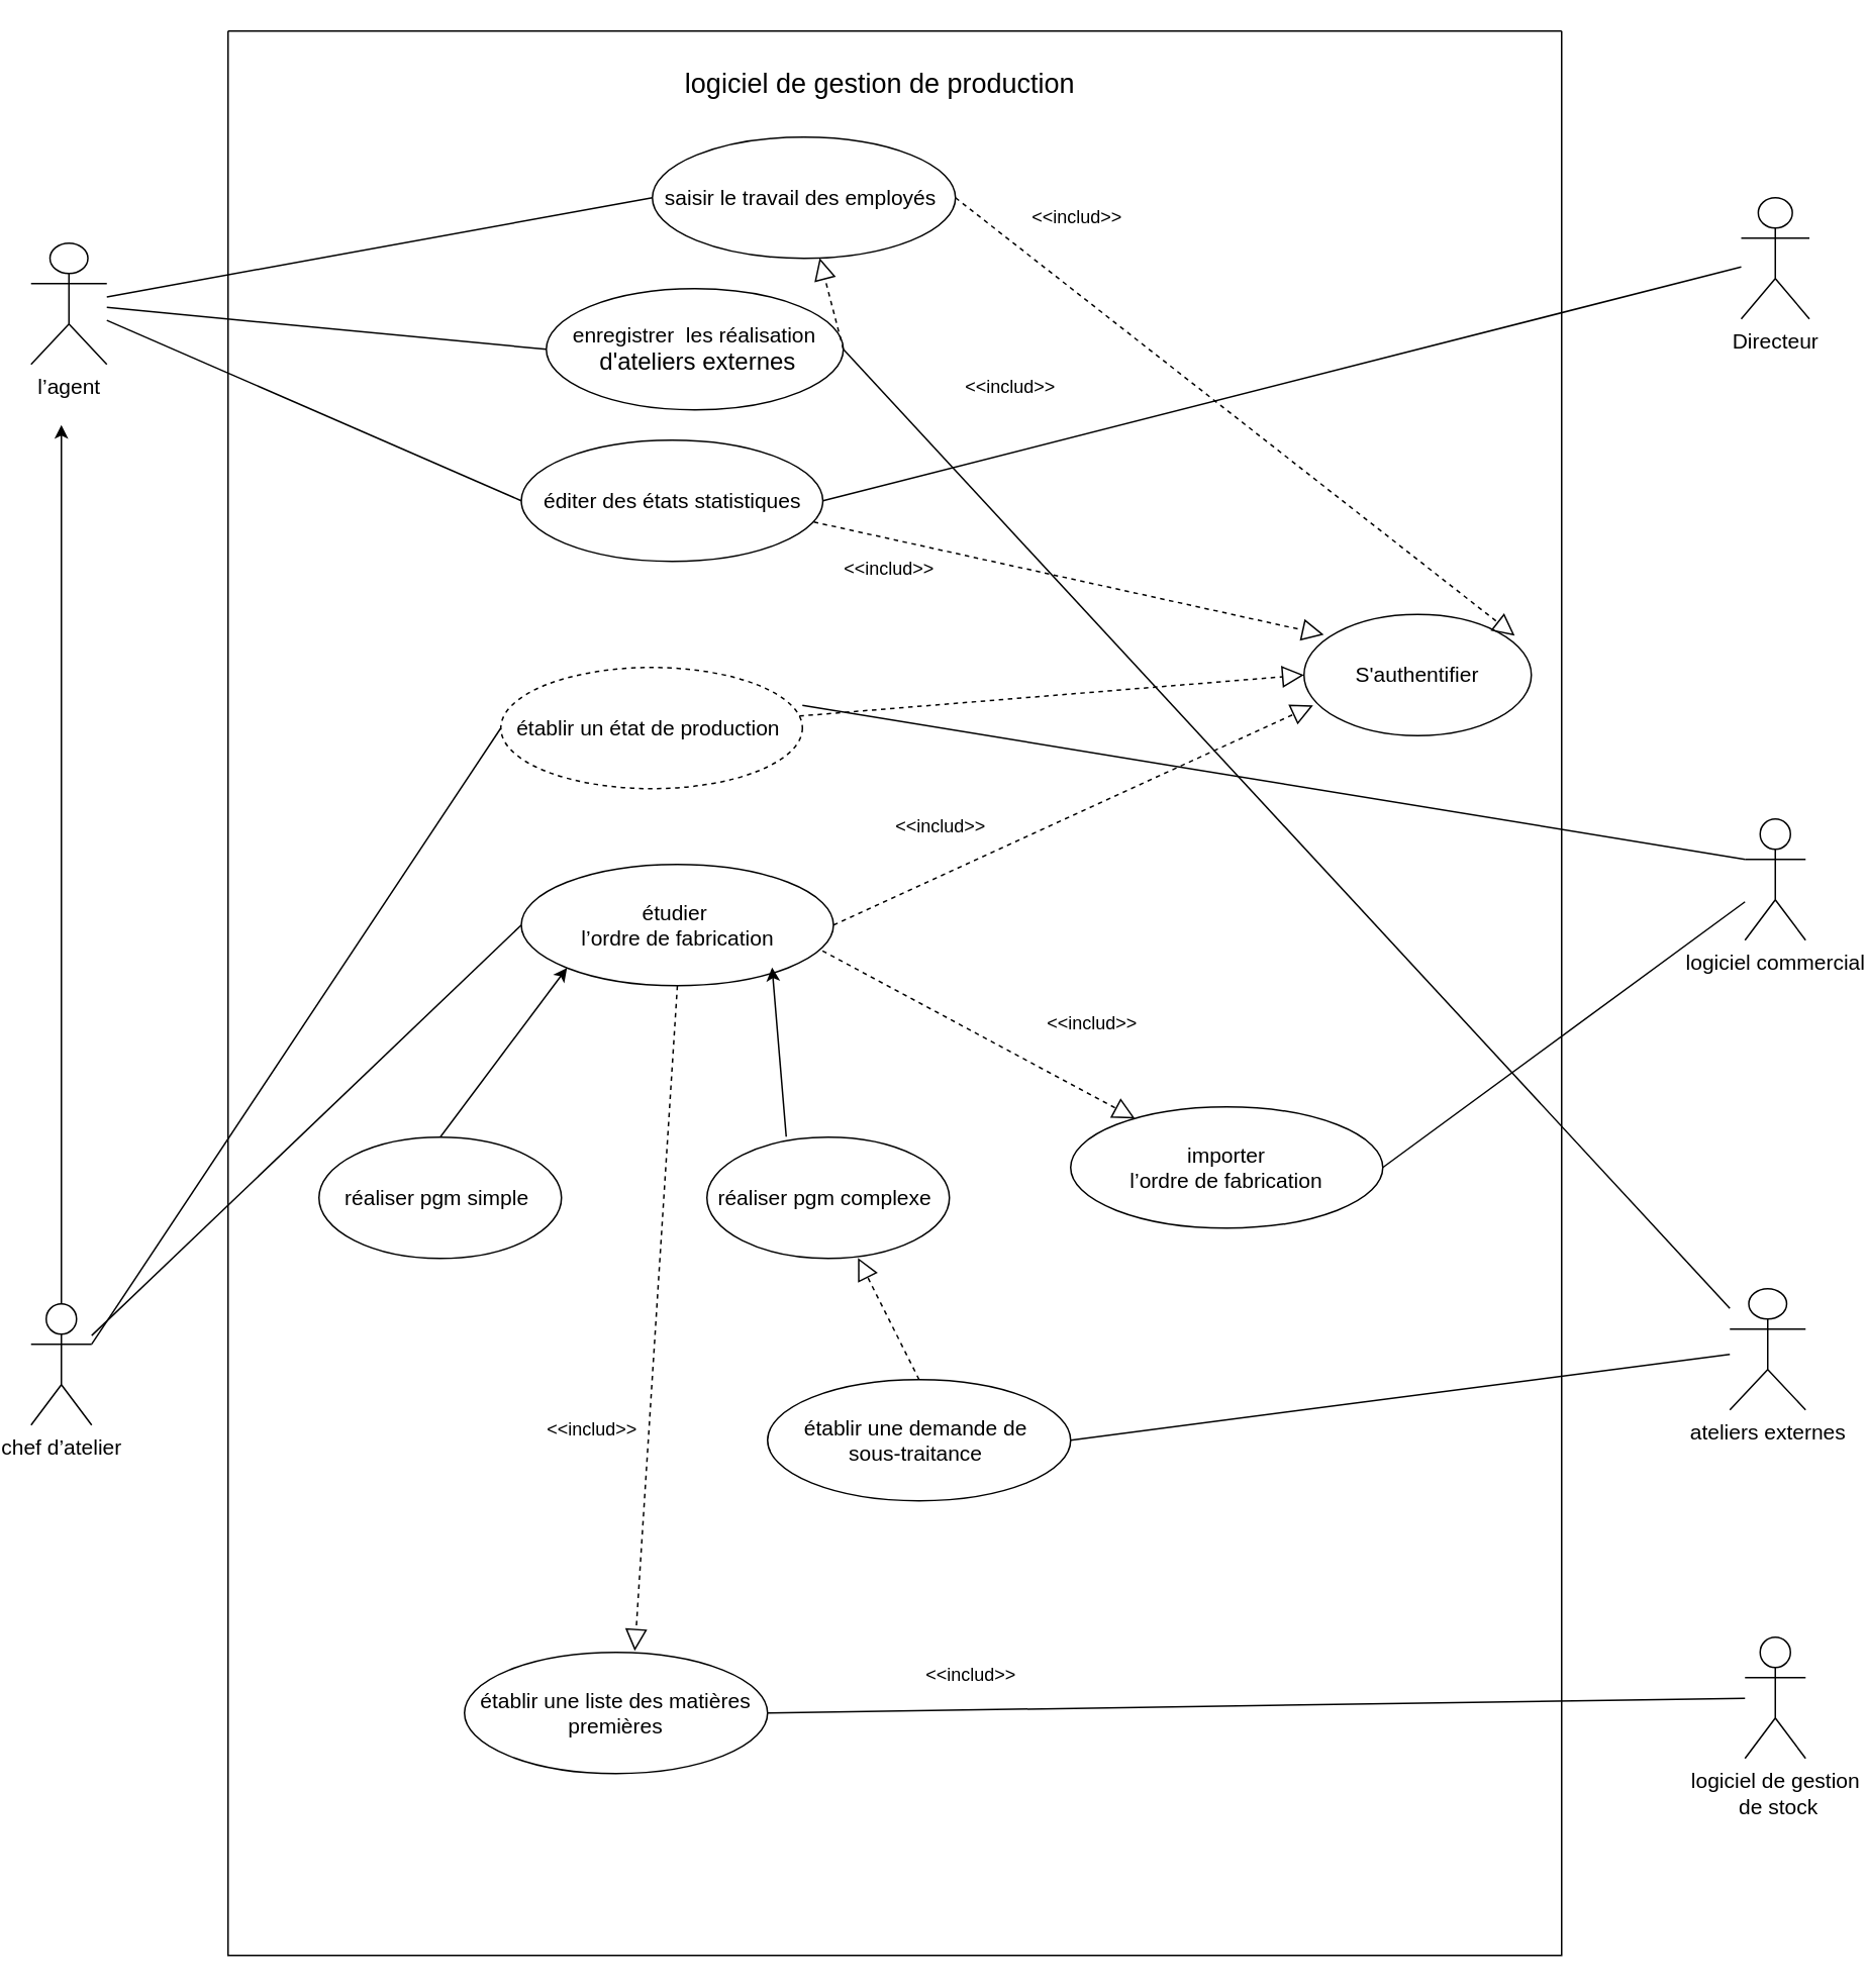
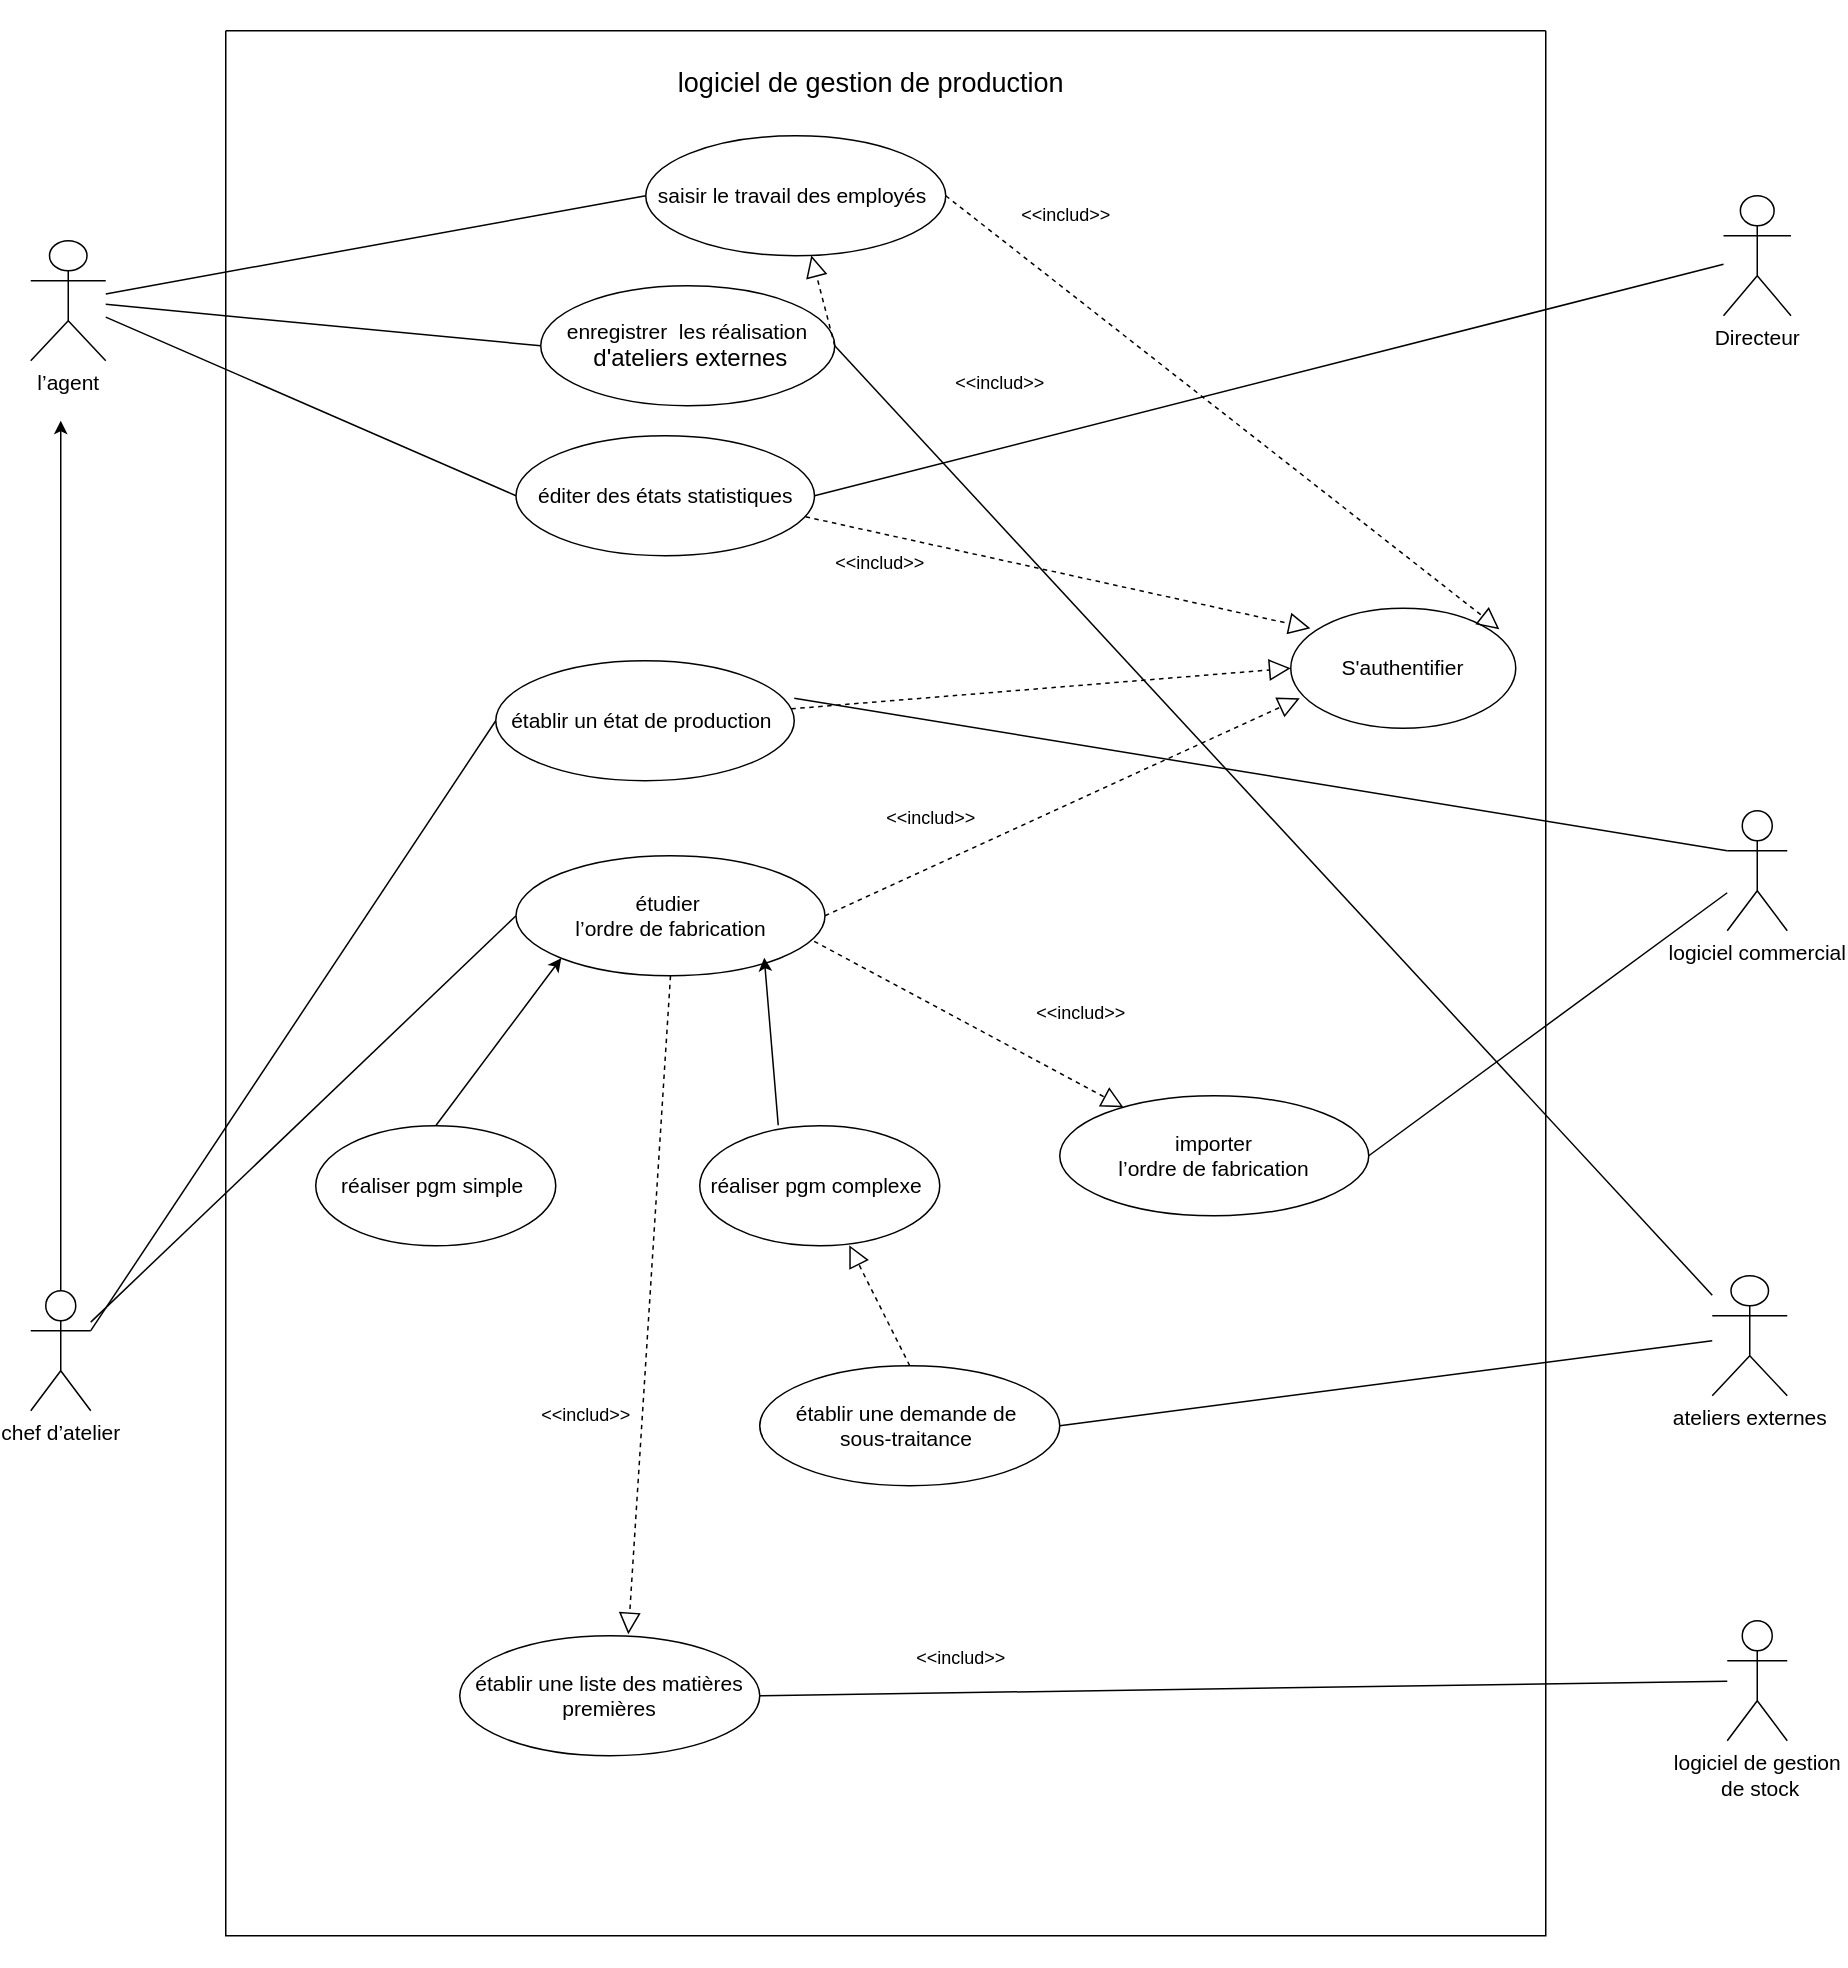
- <mxCell id="15" value="&lt;font style=&quot;font-size: 14px;&quot;&gt;établir&amp;nbsp;un état de production&amp;nbsp;&lt;/font&gt;" style="ellipse;whiteSpace=wrap;html=1;dashed=1;" vertex="1" parent="2"><mxGeometry x="180" y="420" width="199" height="80" as="geometry" /></mxCell>
+ <mxCell id="15" value="&lt;font style=&quot;font-size: 14px;&quot;&gt;établir&amp;nbsp;un état de production&amp;nbsp;&lt;/font&gt;" style="ellipse;whiteSpace=wrap;html=1;" vertex="1" parent="2"><mxGeometry x="180" y="420" width="199" height="80" as="geometry" /></mxCell>
